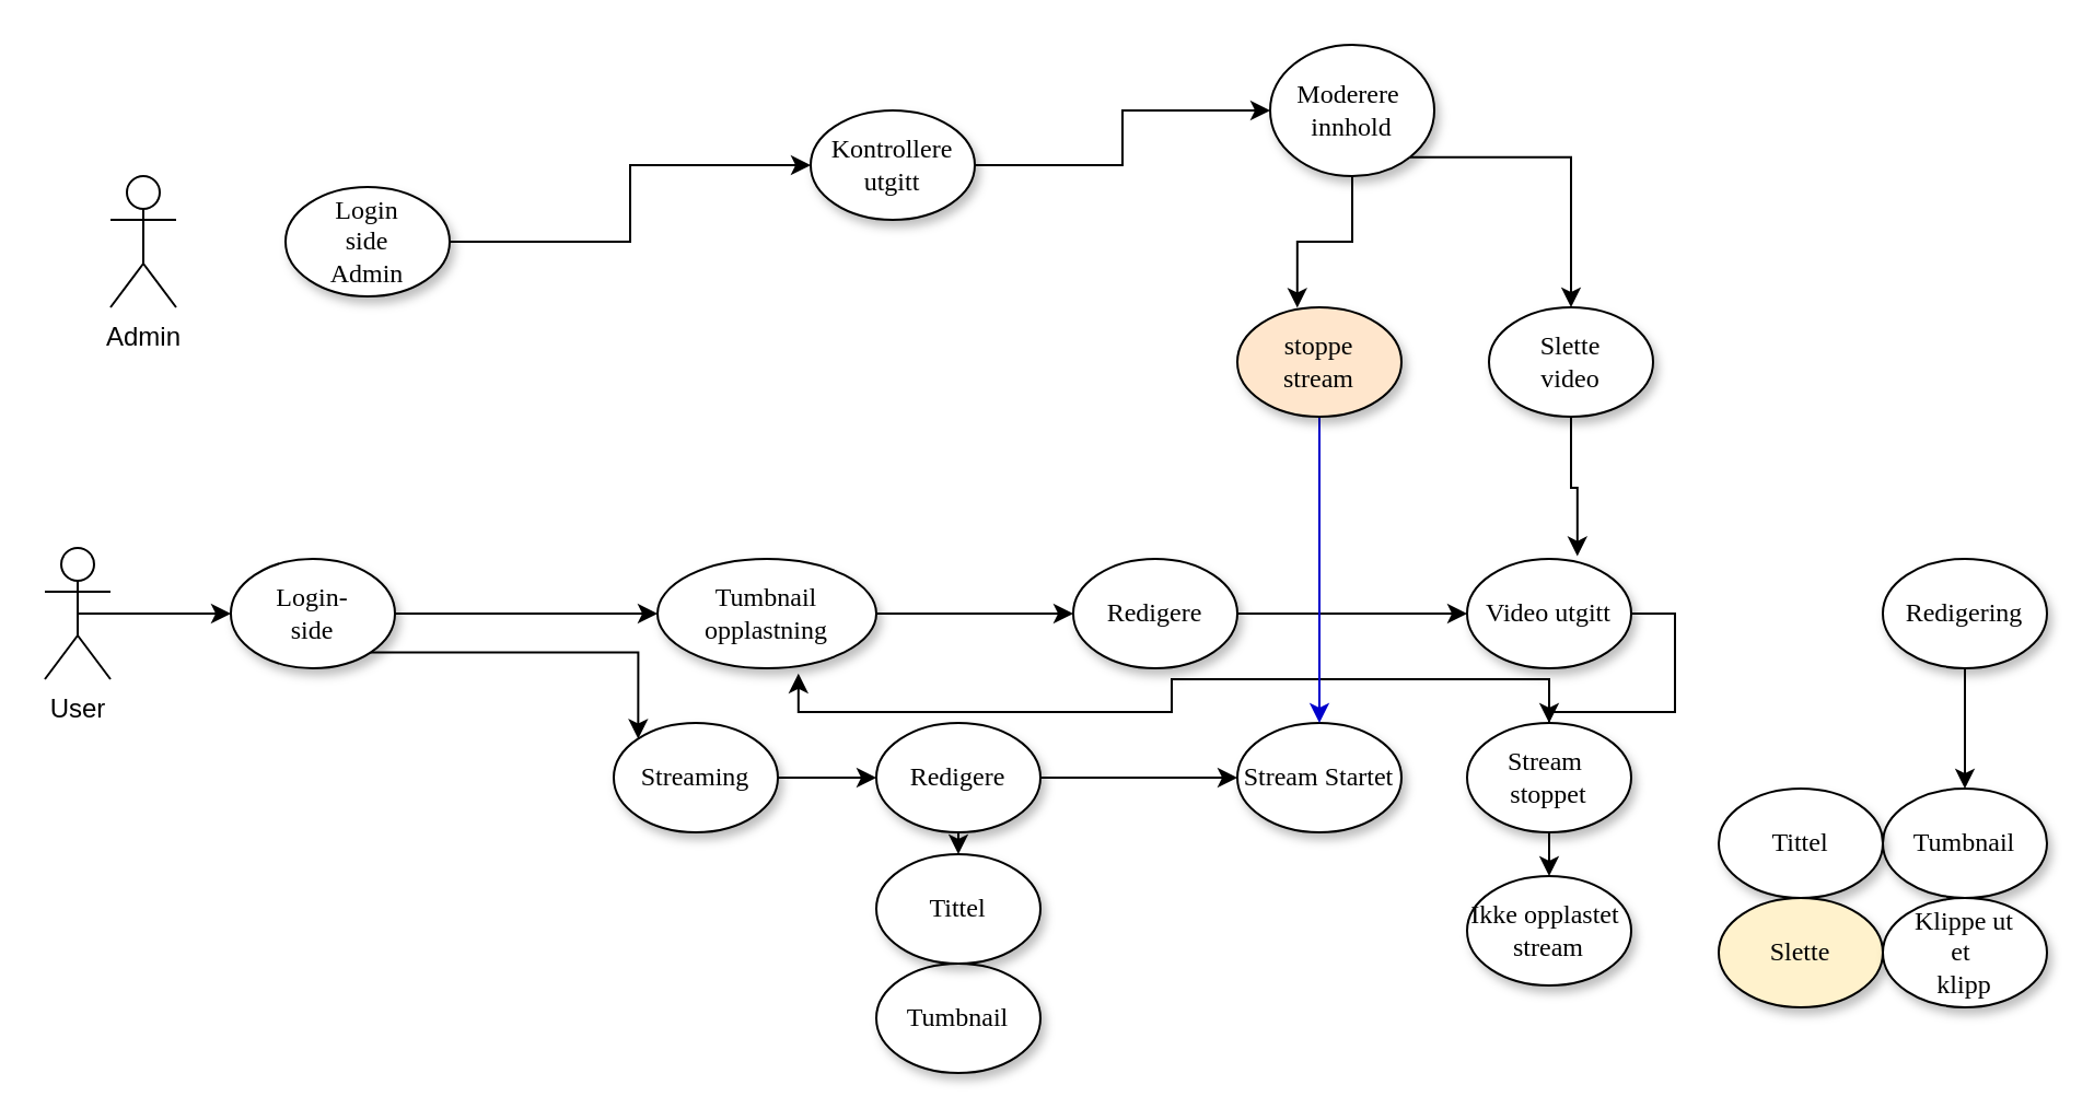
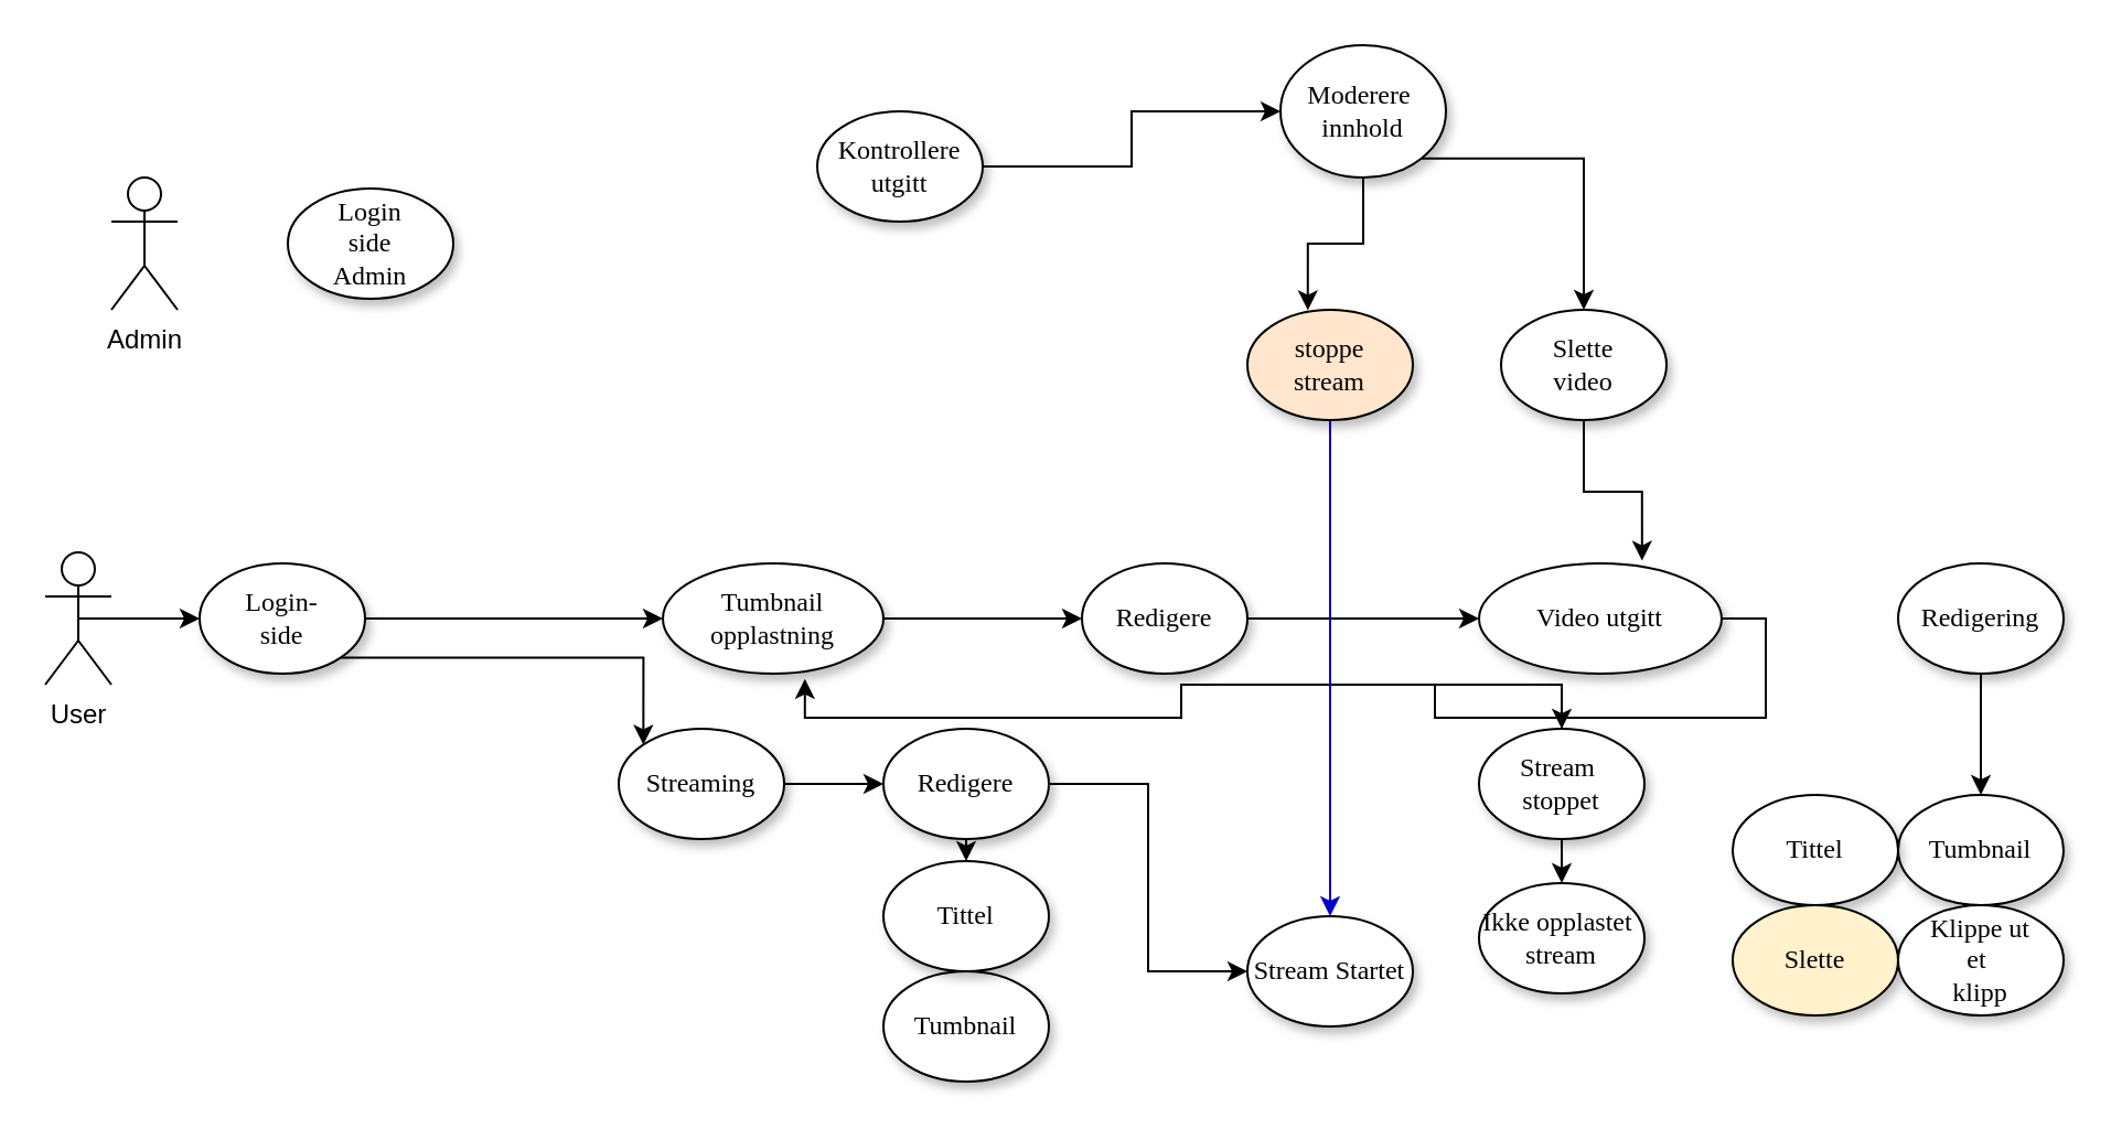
- <mxCell id="7" style="edgeStyle=orthogonalEdgeStyle;rounded=0;orthogonalLoop=1;jettySize=auto;html=1;exitX=1;exitY=0.5;exitDx=0;exitDy=0;entryX=0;entryY=0.5;entryDx=0;entryDy=0;" parent="1" source="8" target="39" edge="1"><mxGeometry relative="1" as="geometry" /></mxCell>
- <mxCell id="11" value="Login-&lt;br&gt;side" style="ellipse;whiteSpace=wrap;html=1;rounded=0;shadow=1;comic=0;labelBackgroundColor=none;strokeWidth=1;fontFamily=Verdana;fontSize=12;align=center;" parent="1" vertex="1"><mxGeometry x="105" y="255" width="75" height="50" as="geometry" /></mxCell>
+ <mxCell id="11" value="Login-&lt;br&gt;side" style="ellipse;whiteSpace=wrap;html=1;rounded=0;shadow=1;comic=0;labelBackgroundColor=none;strokeWidth=1;fontFamily=Verdana;fontSize=12;align=center;" parent="1" vertex="1"><mxGeometry x="90" y="255" width="75" height="50" as="geometry" /></mxCell>
- <mxCell id="3" value="&lt;span&gt;Video utgitt&lt;/span&gt;" style="ellipse;whiteSpace=wrap;html=1;rounded=0;shadow=1;comic=0;labelBackgroundColor=none;strokeWidth=1;fontFamily=Verdana;fontSize=12;align=center;" parent="1" vertex="1"><mxGeometry x="670" y="255" width="75" height="50" as="geometry" /></mxCell>
+ <mxCell id="3" value="&lt;span&gt;Video utgitt&lt;/span&gt;" style="ellipse;whiteSpace=wrap;html=1;rounded=0;shadow=1;comic=0;labelBackgroundColor=none;strokeWidth=1;fontFamily=Verdana;fontSize=12;align=center;" parent="1" vertex="1"><mxGeometry x="670" y="255" width="110" height="50" as="geometry" /></mxCell>
- <mxCell id="4" value="&lt;span&gt;Stream Startet&lt;/span&gt;" style="ellipse;whiteSpace=wrap;html=1;rounded=0;shadow=1;comic=0;labelBackgroundColor=none;strokeWidth=1;fontFamily=Verdana;fontSize=12;align=center;" parent="1" vertex="1"><mxGeometry x="565" y="330" width="75" height="50" as="geometry" /></mxCell>
+ <mxCell id="4" value="&lt;span&gt;Stream Startet&lt;/span&gt;" style="ellipse;whiteSpace=wrap;html=1;rounded=0;shadow=1;comic=0;labelBackgroundColor=none;strokeWidth=1;fontFamily=Verdana;fontSize=12;align=center;" parent="1" vertex="1"><mxGeometry x="565" y="415" width="75" height="50" as="geometry" /></mxCell>
